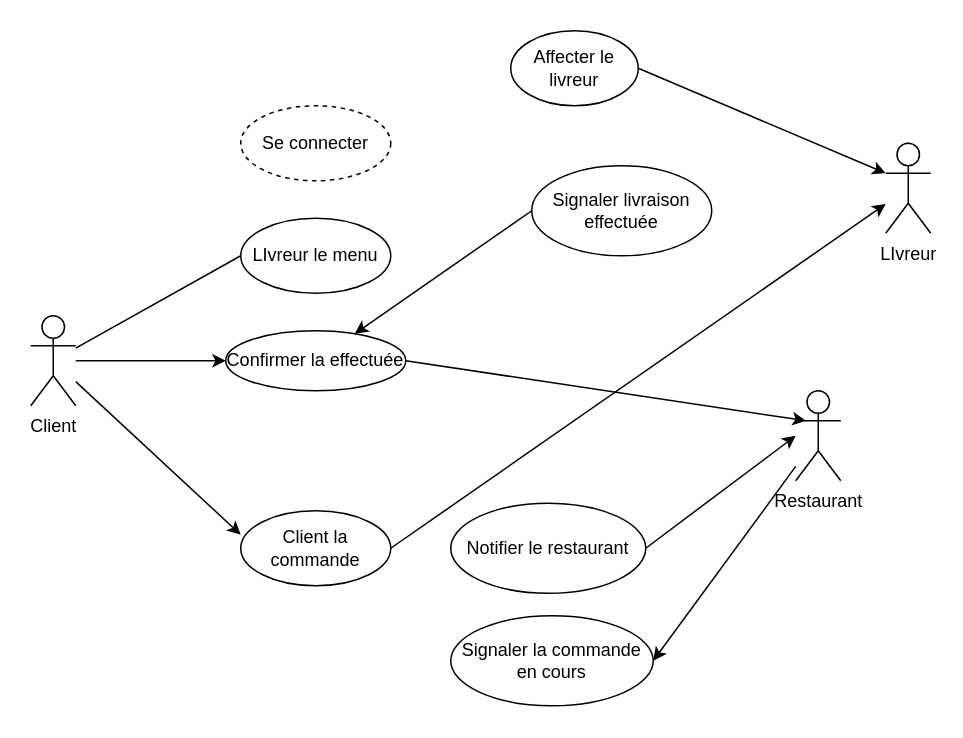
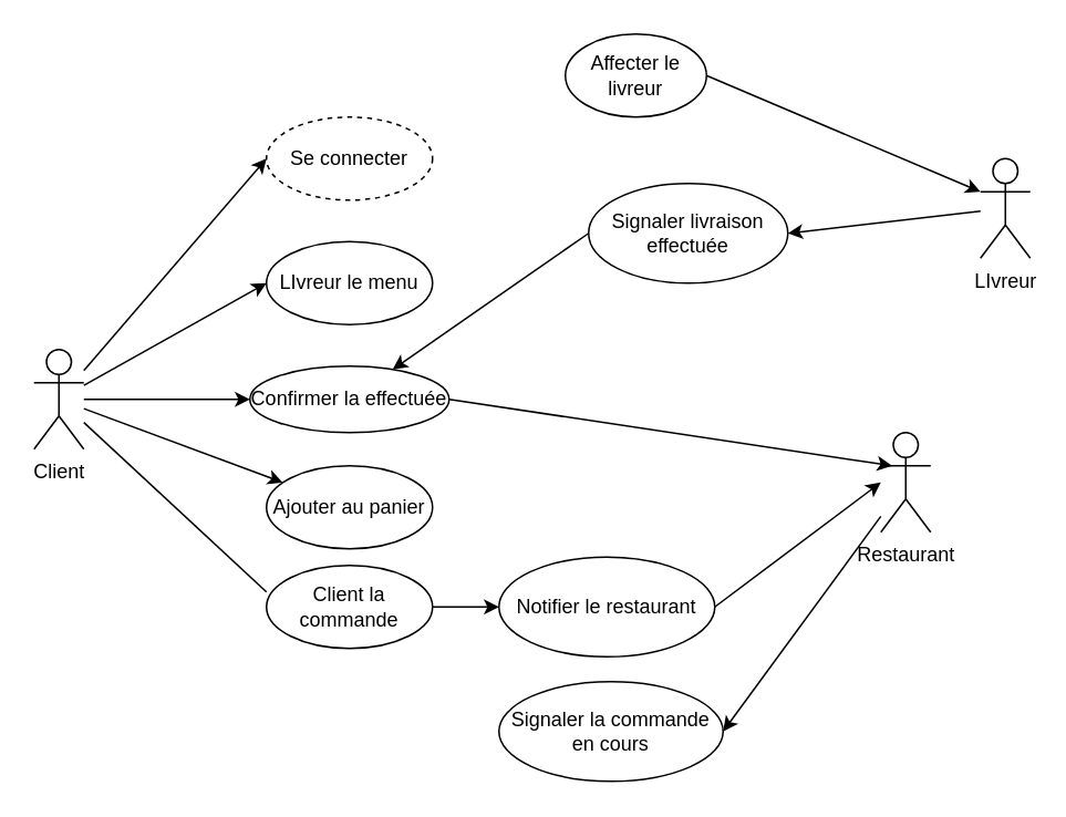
+ <mxCell id="21" value="" style="endArrow=classic;html=1;rounded=0;entryX=1;entryY=0.5;entryDx=0;entryDy=0;" edge="1" parent="1" source="17" target="20"><mxGeometry width="50" height="50" relative="1" as="geometry"><mxPoint x="290" y="280" as="sourcePoint" /><mxPoint x="340" y="230" as="targetPoint" /></mxGeometry></mxCell>
+ <mxCell id="4" value="" style="endArrow=classic;html=1;rounded=0;entryX=0;entryY=0.5;entryDx=0;entryDy=0;" edge="1" parent="1" source="2" target="3"><mxGeometry width="50" height="50" relative="1" as="geometry"><mxPoint x="50" y="240" as="sourcePoint" /><mxPoint x="100" y="190" as="targetPoint" /></mxGeometry></mxCell>
- <mxCell id="8" value="" style="endArrow=none;html=1;rounded=0;entryX=0;entryY=0.5;entryDx=0;entryDy=0;" edge="1" parent="1" source="2" target="5"><mxGeometry width="50" height="50" relative="1" as="geometry"><mxPoint x="110" y="250" as="sourcePoint" /><mxPoint x="160" y="200" as="targetPoint" /></mxGeometry></mxCell>
+ <mxCell id="8" value="" style="endArrow=classic;html=1;rounded=0;entryX=0;entryY=0.5;entryDx=0;entryDy=0;" edge="1" parent="1" source="2" target="5"><mxGeometry width="50" height="50" relative="1" as="geometry"><mxPoint x="110" y="250" as="sourcePoint" /><mxPoint x="160" y="200" as="targetPoint" /></mxGeometry></mxCell>
- <mxCell id="12" value="" style="endArrow=classic;html=1;rounded=0;exitX=1;exitY=0.5;exitDx=0;exitDy=0;" edge="1" parent="1" source="7" target="17"><mxGeometry width="50" height="50" relative="1" as="geometry"><mxPoint x="300" y="250" as="sourcePoint" /><mxPoint x="350" y="200" as="targetPoint" /></mxGeometry></mxCell>
+ <mxCell id="12" value="" style="endArrow=classic;html=1;rounded=0;exitX=1;exitY=0.5;exitDx=0;exitDy=0;entryX=0;entryY=0.5;entryDx=0;entryDy=0;" edge="1" parent="1" source="7" target="9"><mxGeometry width="50" height="50" relative="1" as="geometry"><mxPoint x="300" y="250" as="sourcePoint" /><mxPoint x="350" y="200" as="targetPoint" /></mxGeometry></mxCell>
+ <mxCell id="10" value="" style="endArrow=classic;html=1;rounded=0;" edge="1" parent="1" source="2" target="6"><mxGeometry width="50" height="50" relative="1" as="geometry"><mxPoint x="60" y="260" as="sourcePoint" /><mxPoint x="150" y="260" as="targetPoint" /></mxGeometry></mxCell>
+ <mxCell id="6" value="Ajouter au panier" style="ellipse;whiteSpace=wrap;html=1;" vertex="1" parent="1"><mxGeometry x="160" y="280" width="100" height="50" as="geometry" /></mxCell>
- <mxCell id="11" value="" style="endArrow=classic;html=1;rounded=0;entryX=0;entryY=0.32;entryDx=0;entryDy=0;entryPerimeter=0;" edge="1" parent="1" source="2" target="7"><mxGeometry width="50" height="50" relative="1" as="geometry"><mxPoint x="60" y="300" as="sourcePoint" /><mxPoint x="110" y="250" as="targetPoint" /></mxGeometry></mxCell>
+ <mxCell id="11" value="" style="endArrow=none;html=1;rounded=0;entryX=0;entryY=0.32;entryDx=0;entryDy=0;entryPerimeter=0;" edge="1" parent="1" source="2" target="7"><mxGeometry width="50" height="50" relative="1" as="geometry"><mxPoint x="60" y="300" as="sourcePoint" /><mxPoint x="110" y="250" as="targetPoint" /></mxGeometry></mxCell>
